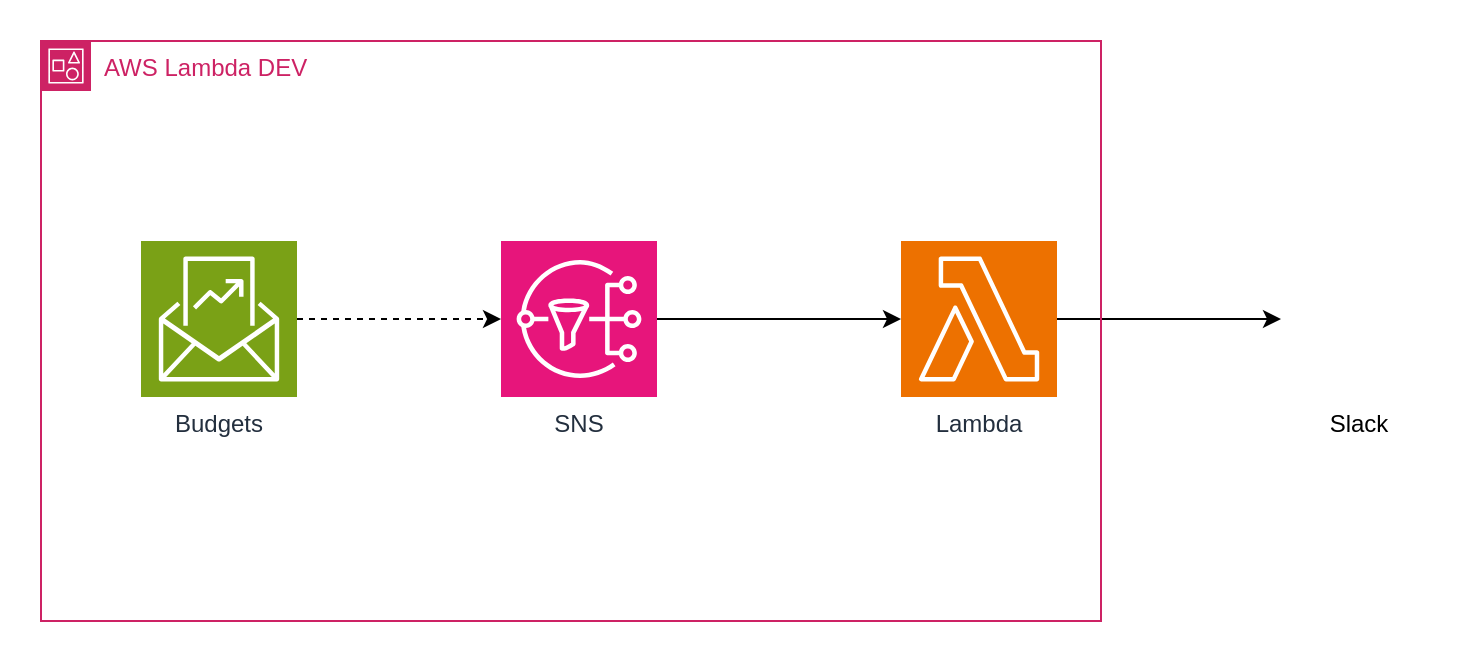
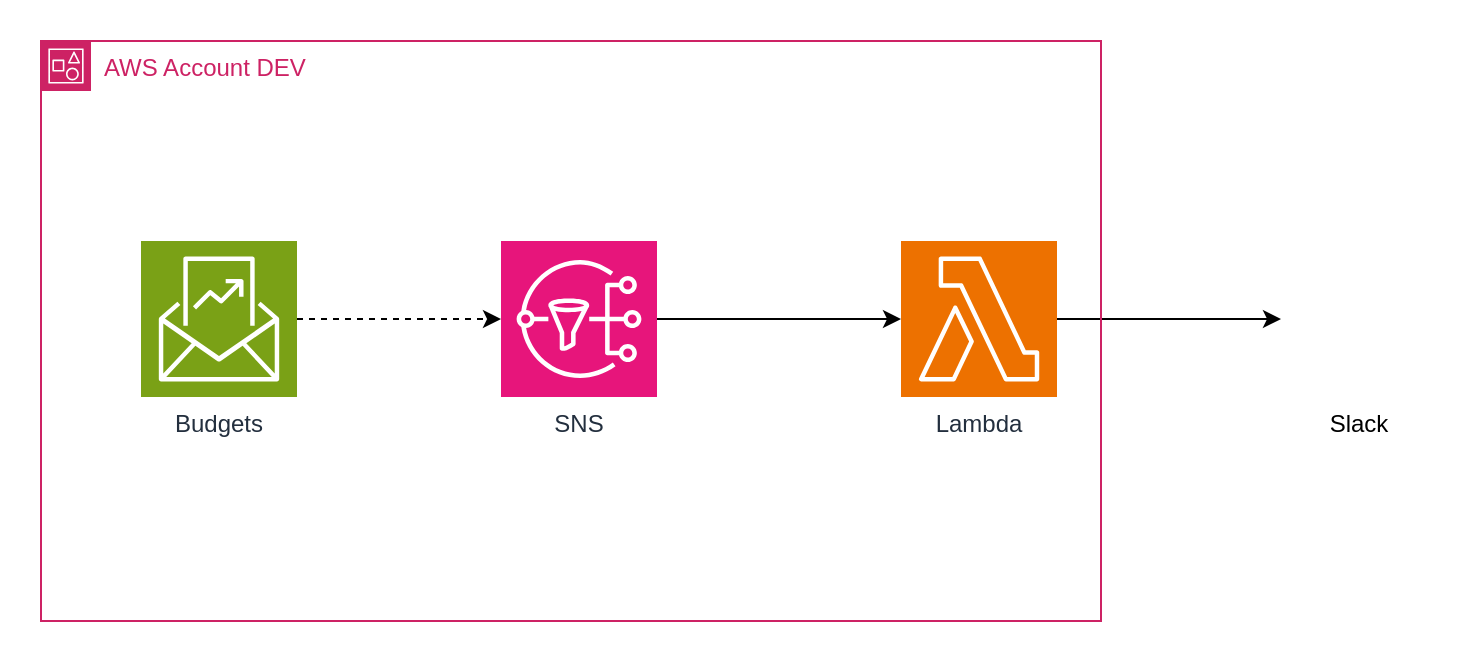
- <mxCell id="7" value="AWS Lambda DEV" style="points=[[0,0],[0.25,0],[0.5,0],[0.75,0],[1,0],[1,0.25],[1,0.5],[1,0.75],[1,1],[0.75,1],[0.5,1],[0.25,1],[0,1],[0,0.75],[0,0.5],[0,0.25]];outlineConnect=0;gradientColor=none;html=1;whiteSpace=wrap;fontSize=12;fontStyle=0;container=1;pointerEvents=0;collapsible=0;recursiveResize=0;shape=mxgraph.aws4.group;grIcon=mxgraph.aws4.group_account;strokeColor=#CD2264;fillColor=none;verticalAlign=top;align=left;spacingLeft=30;fontColor=#CD2264;dashed=0;" parent="1" vertex="1"><mxGeometry x="20" y="20" width="530" height="290" as="geometry" /></mxCell>
+ <mxCell id="7" value="AWS Account DEV" style="points=[[0,0],[0.25,0],[0.5,0],[0.75,0],[1,0],[1,0.25],[1,0.5],[1,0.75],[1,1],[0.75,1],[0.5,1],[0.25,1],[0,1],[0,0.75],[0,0.5],[0,0.25]];outlineConnect=0;gradientColor=none;html=1;whiteSpace=wrap;fontSize=12;fontStyle=0;container=1;pointerEvents=0;collapsible=0;recursiveResize=0;shape=mxgraph.aws4.group;grIcon=mxgraph.aws4.group_account;strokeColor=#CD2264;fillColor=none;verticalAlign=top;align=left;spacingLeft=30;fontColor=#CD2264;dashed=0;" parent="1" vertex="1"><mxGeometry x="20" y="20" width="530" height="290" as="geometry" /></mxCell>
